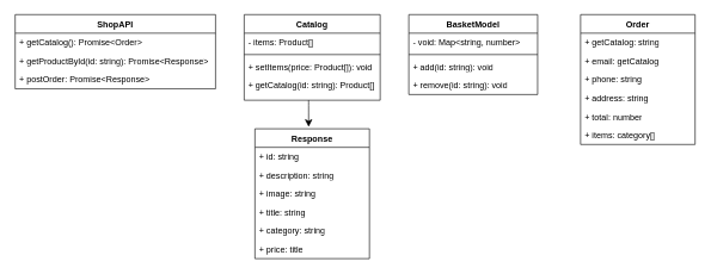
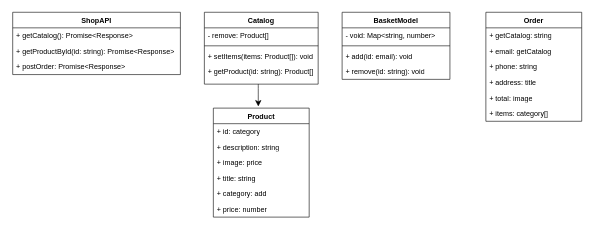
- <mxCell id="21" value="+ getCatalog(): Promise&amp;lt;Order&amp;gt;" style="text;strokeColor=none;fillColor=none;align=left;verticalAlign=top;spacingLeft=4;spacingRight=4;overflow=hidden;rotatable=0;points=[[0,0.5],[1,0.5]];portConstraint=eastwest;whiteSpace=wrap;html=1;" vertex="1" parent="20"><mxGeometry y="26" width="280" height="26" as="geometry" /></mxCell>
+ <mxCell id="21" value="+ getCatalog(): Promise&amp;lt;Response&amp;gt;" style="text;strokeColor=none;fillColor=none;align=left;verticalAlign=top;spacingLeft=4;spacingRight=4;overflow=hidden;rotatable=0;points=[[0,0.5],[1,0.5]];portConstraint=eastwest;whiteSpace=wrap;html=1;" vertex="1" parent="20"><mxGeometry y="26" width="280" height="26" as="geometry" /></mxCell>
- <mxCell id="10" value="- items: Product[]" style="text;strokeColor=none;fillColor=none;align=left;verticalAlign=top;spacingLeft=4;spacingRight=4;overflow=hidden;rotatable=0;points=[[0,0.5],[1,0.5]];portConstraint=eastwest;whiteSpace=wrap;html=1;" vertex="1" parent="9"><mxGeometry y="26" width="190" height="26" as="geometry" /></mxCell>
+ <mxCell id="10" value="- remove: Product[]" style="text;strokeColor=none;fillColor=none;align=left;verticalAlign=top;spacingLeft=4;spacingRight=4;overflow=hidden;rotatable=0;points=[[0,0.5],[1,0.5]];portConstraint=eastwest;whiteSpace=wrap;html=1;" vertex="1" parent="9"><mxGeometry y="26" width="190" height="26" as="geometry" /></mxCell>
- <mxCell id="18" value="+ add(id: string): void" style="text;strokeColor=none;fillColor=none;align=left;verticalAlign=top;spacingLeft=4;spacingRight=4;overflow=hidden;rotatable=0;points=[[0,0.5],[1,0.5]];portConstraint=eastwest;whiteSpace=wrap;html=1;" vertex="1" parent="15"><mxGeometry y="60" width="180" height="26" as="geometry" /></mxCell>
+ <mxCell id="18" value="+ add(id: email): void" style="text;strokeColor=none;fillColor=none;align=left;verticalAlign=top;spacingLeft=4;spacingRight=4;overflow=hidden;rotatable=0;points=[[0,0.5],[1,0.5]];portConstraint=eastwest;whiteSpace=wrap;html=1;" vertex="1" parent="15"><mxGeometry y="60" width="180" height="26" as="geometry" /></mxCell>
- <mxCell id="12" value="+ setItems(price: Product[]): void" style="text;strokeColor=none;fillColor=none;align=left;verticalAlign=top;spacingLeft=4;spacingRight=4;overflow=hidden;rotatable=0;points=[[0,0.5],[1,0.5]];portConstraint=eastwest;whiteSpace=wrap;html=1;" vertex="1" parent="9"><mxGeometry y="60" width="190" height="26" as="geometry" /></mxCell>
+ <mxCell id="12" value="+ setItems(items: Product[]): void" style="text;strokeColor=none;fillColor=none;align=left;verticalAlign=top;spacingLeft=4;spacingRight=4;overflow=hidden;rotatable=0;points=[[0,0.5],[1,0.5]];portConstraint=eastwest;whiteSpace=wrap;html=1;" vertex="1" parent="9"><mxGeometry y="60" width="190" height="26" as="geometry" /></mxCell>
- <mxCell id="14" value="+ getCatalog(id: string): Product[]" style="text;strokeColor=none;fillColor=none;align=left;verticalAlign=top;spacingLeft=4;spacingRight=4;overflow=hidden;rotatable=0;points=[[0,0.5],[1,0.5]];portConstraint=eastwest;whiteSpace=wrap;html=1;" vertex="1" parent="9"><mxGeometry y="86" width="190" height="34" as="geometry" /></mxCell>
+ <mxCell id="14" value="+ getProduct(id: string): Product[]" style="text;strokeColor=none;fillColor=none;align=left;verticalAlign=top;spacingLeft=4;spacingRight=4;overflow=hidden;rotatable=0;points=[[0,0.5],[1,0.5]];portConstraint=eastwest;whiteSpace=wrap;html=1;" vertex="1" parent="9"><mxGeometry y="86" width="190" height="34" as="geometry" /></mxCell>
- <mxCell id="28" value="+ address: string" style="text;strokeColor=none;fillColor=none;align=left;verticalAlign=top;spacingLeft=4;spacingRight=4;overflow=hidden;rotatable=0;points=[[0,0.5],[1,0.5]];portConstraint=eastwest;whiteSpace=wrap;html=1;" vertex="1" parent="24"><mxGeometry y="104" width="160" height="26" as="geometry" /></mxCell>
+ <mxCell id="28" value="+ address: title" style="text;strokeColor=none;fillColor=none;align=left;verticalAlign=top;spacingLeft=4;spacingRight=4;overflow=hidden;rotatable=0;points=[[0,0.5],[1,0.5]];portConstraint=eastwest;whiteSpace=wrap;html=1;" vertex="1" parent="24"><mxGeometry y="104" width="160" height="26" as="geometry" /></mxCell>
- <mxCell id="29" value="+ total: number" style="text;strokeColor=none;fillColor=none;align=left;verticalAlign=top;spacingLeft=4;spacingRight=4;overflow=hidden;rotatable=0;points=[[0,0.5],[1,0.5]];portConstraint=eastwest;whiteSpace=wrap;html=1;" vertex="1" parent="24"><mxGeometry y="130" width="160" height="26" as="geometry" /></mxCell>
+ <mxCell id="29" value="+ total: image" style="text;strokeColor=none;fillColor=none;align=left;verticalAlign=top;spacingLeft=4;spacingRight=4;overflow=hidden;rotatable=0;points=[[0,0.5],[1,0.5]];portConstraint=eastwest;whiteSpace=wrap;html=1;" vertex="1" parent="24"><mxGeometry y="130" width="160" height="26" as="geometry" /></mxCell>
- <mxCell id="2" value="Response" style="swimlane;fontStyle=1;align=center;verticalAlign=top;childLayout=stackLayout;horizontal=1;startSize=26;horizontalStack=0;resizeParent=1;resizeParentMax=0;resizeLast=0;collapsible=1;marginBottom=0;whiteSpace=wrap;html=1;" vertex="1" parent="1"><mxGeometry x="355" y="180" width="160" height="182" as="geometry" /></mxCell>
+ <mxCell id="2" value="Product" style="swimlane;fontStyle=1;align=center;verticalAlign=top;childLayout=stackLayout;horizontal=1;startSize=26;horizontalStack=0;resizeParent=1;resizeParentMax=0;resizeLast=0;collapsible=1;marginBottom=0;whiteSpace=wrap;html=1;" vertex="1" parent="1"><mxGeometry x="355" y="180" width="160" height="182" as="geometry" /></mxCell>
- <mxCell id="3" value="+ id: string" style="text;strokeColor=none;fillColor=none;align=left;verticalAlign=top;spacingLeft=4;spacingRight=4;overflow=hidden;rotatable=0;points=[[0,0.5],[1,0.5]];portConstraint=eastwest;whiteSpace=wrap;html=1;" vertex="1" parent="2"><mxGeometry y="26" width="160" height="26" as="geometry" /></mxCell>
+ <mxCell id="3" value="+ id: category" style="text;strokeColor=none;fillColor=none;align=left;verticalAlign=top;spacingLeft=4;spacingRight=4;overflow=hidden;rotatable=0;points=[[0,0.5],[1,0.5]];portConstraint=eastwest;whiteSpace=wrap;html=1;" vertex="1" parent="2"><mxGeometry y="26" width="160" height="26" as="geometry" /></mxCell>
- <mxCell id="5" value="+ image: string" style="text;strokeColor=none;fillColor=none;align=left;verticalAlign=top;spacingLeft=4;spacingRight=4;overflow=hidden;rotatable=0;points=[[0,0.5],[1,0.5]];portConstraint=eastwest;whiteSpace=wrap;html=1;" vertex="1" parent="2"><mxGeometry y="78" width="160" height="26" as="geometry" /></mxCell>
+ <mxCell id="5" value="+ image: price" style="text;strokeColor=none;fillColor=none;align=left;verticalAlign=top;spacingLeft=4;spacingRight=4;overflow=hidden;rotatable=0;points=[[0,0.5],[1,0.5]];portConstraint=eastwest;whiteSpace=wrap;html=1;" vertex="1" parent="2"><mxGeometry y="78" width="160" height="26" as="geometry" /></mxCell>
- <mxCell id="7" value="+ category: string" style="text;strokeColor=none;fillColor=none;align=left;verticalAlign=top;spacingLeft=4;spacingRight=4;overflow=hidden;rotatable=0;points=[[0,0.5],[1,0.5]];portConstraint=eastwest;whiteSpace=wrap;html=1;" vertex="1" parent="2"><mxGeometry y="130" width="160" height="26" as="geometry" /></mxCell>
+ <mxCell id="7" value="+ category: add" style="text;strokeColor=none;fillColor=none;align=left;verticalAlign=top;spacingLeft=4;spacingRight=4;overflow=hidden;rotatable=0;points=[[0,0.5],[1,0.5]];portConstraint=eastwest;whiteSpace=wrap;html=1;" vertex="1" parent="2"><mxGeometry y="130" width="160" height="26" as="geometry" /></mxCell>
- <mxCell id="8" value="+ price: title" style="text;strokeColor=none;fillColor=none;align=left;verticalAlign=top;spacingLeft=4;spacingRight=4;overflow=hidden;rotatable=0;points=[[0,0.5],[1,0.5]];portConstraint=eastwest;whiteSpace=wrap;html=1;" vertex="1" parent="2"><mxGeometry y="156" width="160" height="26" as="geometry" /></mxCell>
+ <mxCell id="8" value="+ price: number" style="text;strokeColor=none;fillColor=none;align=left;verticalAlign=top;spacingLeft=4;spacingRight=4;overflow=hidden;rotatable=0;points=[[0,0.5],[1,0.5]];portConstraint=eastwest;whiteSpace=wrap;html=1;" vertex="1" parent="2"><mxGeometry y="156" width="160" height="26" as="geometry" /></mxCell>
